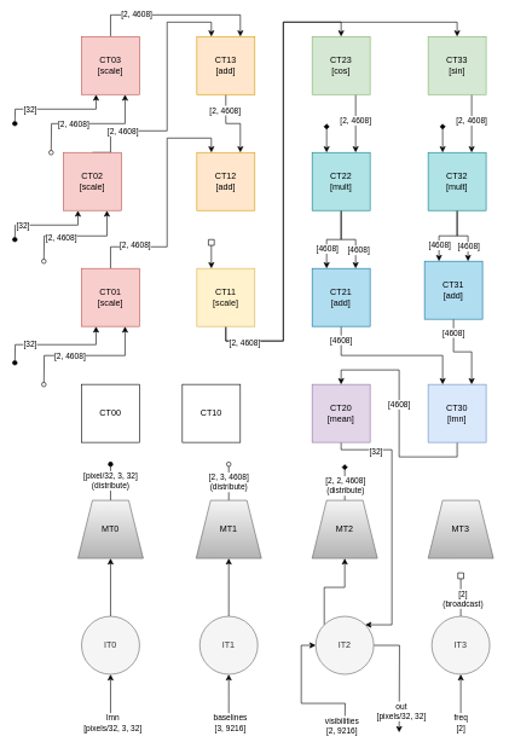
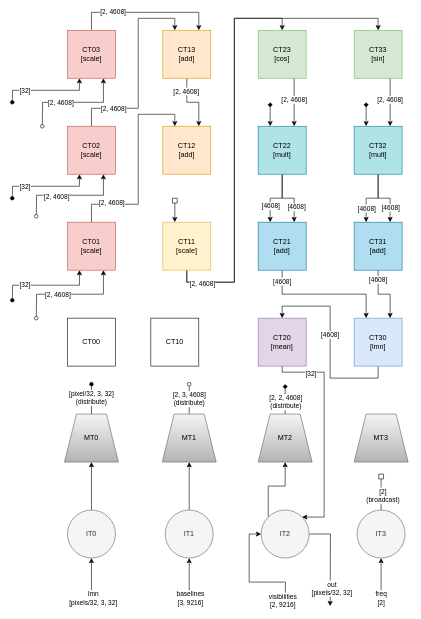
- <mxCell id="24" value="CT02&lt;div&gt;[scale]&lt;/div&gt;" style="rounded=0;whiteSpace=wrap;html=1;fillColor=#f8cecc;strokeColor=#b85450;" parent="1" vertex="1"><mxGeometry x="87" y="209.9" width="80" height="80" as="geometry" /></mxCell>
+ <mxCell id="24" value="CT02&lt;div&gt;[scale]&lt;/div&gt;" style="rounded=0;whiteSpace=wrap;html=1;fillColor=#f8cecc;strokeColor=#b85450;" parent="1" vertex="1"><mxGeometry x="112" y="209.9" width="80" height="80" as="geometry" /></mxCell>
- <mxCell id="55" value="CT31&lt;div&gt;[add]&lt;/div&gt;" style="rounded=0;whiteSpace=wrap;html=1;fillColor=#b1ddf0;strokeColor=#10739e;" parent="1" vertex="1"><mxGeometry x="585" y="359.9" width="80" height="80" as="geometry" /></mxCell>
+ <mxCell id="55" value="CT31&lt;div&gt;[add]&lt;/div&gt;" style="rounded=0;whiteSpace=wrap;html=1;fillColor=#b1ddf0;strokeColor=#10739e;" parent="1" vertex="1"><mxGeometry x="590" y="369.9" width="80" height="80" as="geometry" /></mxCell>
